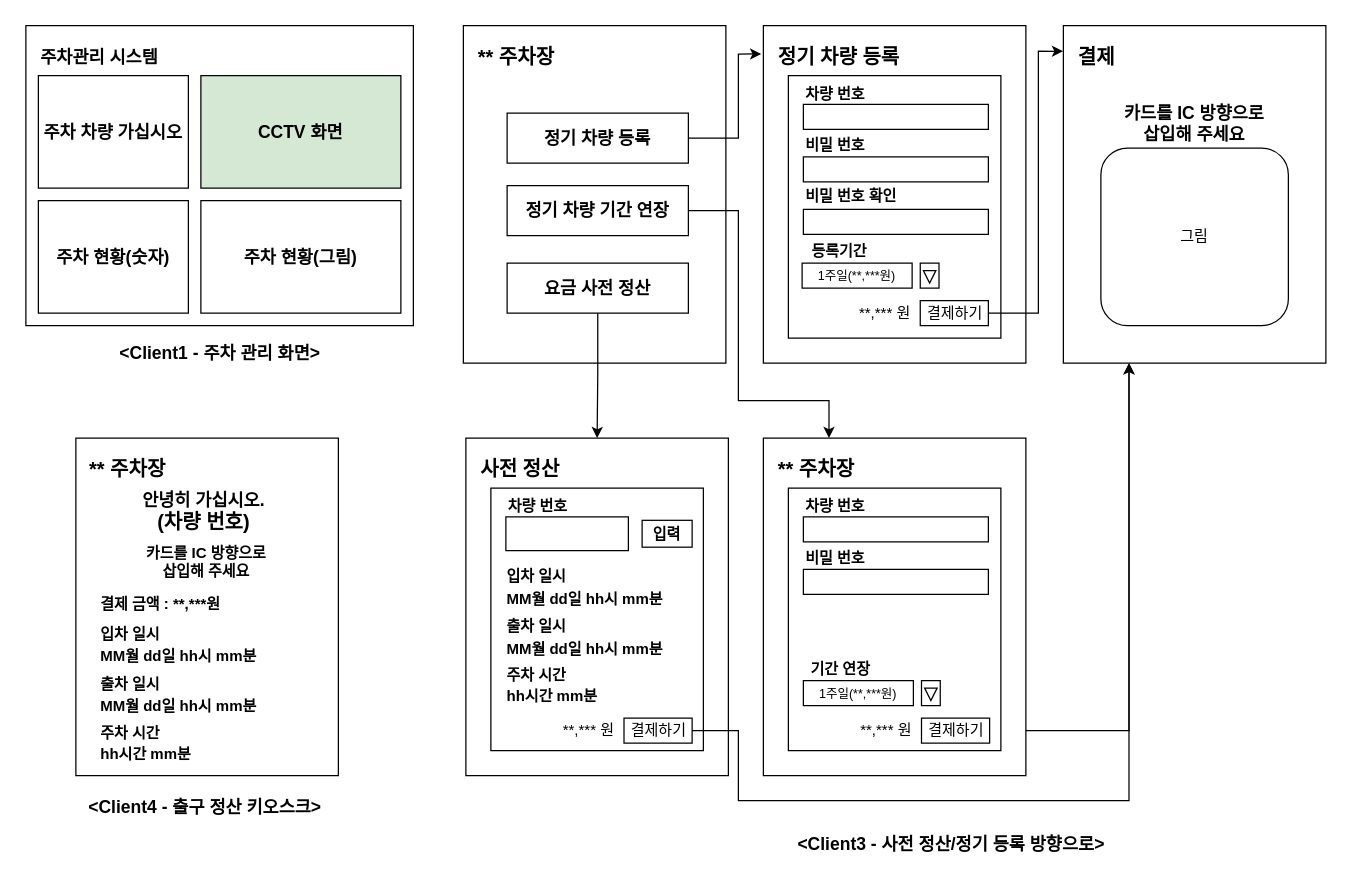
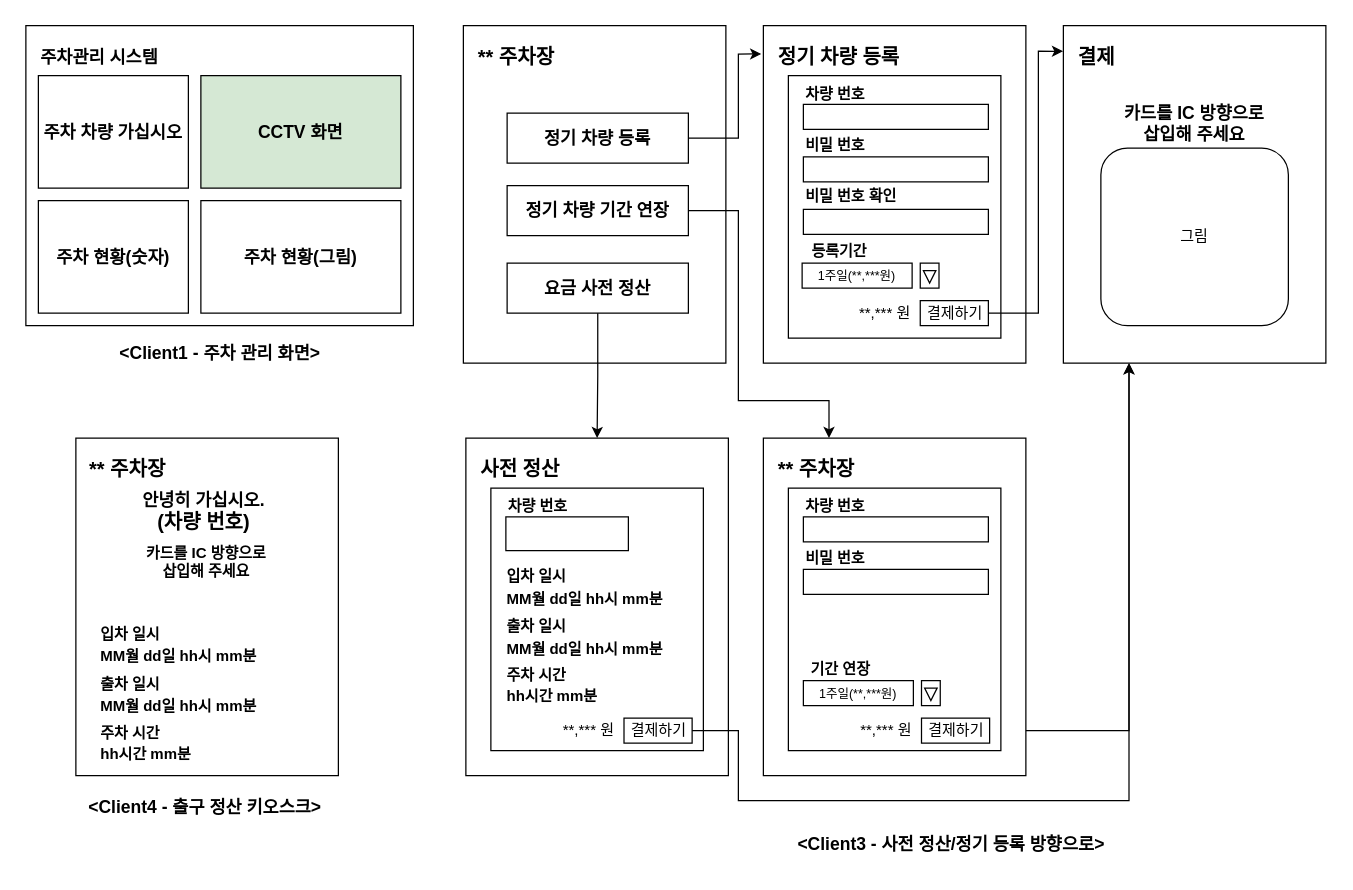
- <mxCell id="73" value="입력" style="rounded=0;whiteSpace=wrap;html=1;fontStyle=1" vertex="1" parent="65"><mxGeometry x="141" y="65.75" width="40" height="21.5" as="geometry" /></mxCell>
- <mxCell id="49" value="결제 금액 : **,***원" style="text;html=1;align=left;verticalAlign=middle;whiteSpace=wrap;rounded=0;fontSize=12;fontStyle=1" parent="41" vertex="1"><mxGeometry x="17.5" y="118" width="175" height="30" as="geometry" /></mxCell>
